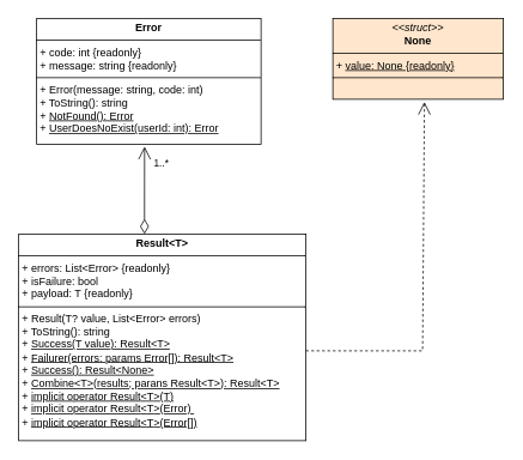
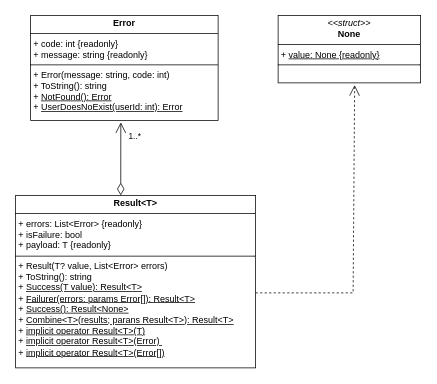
- <mxCell id="3" value="&lt;p style=&quot;margin:0px;margin-top:4px;text-align:center;&quot;&gt;&lt;i&gt;&amp;lt;&amp;lt;struct&amp;gt;&amp;gt;&lt;/i&gt;&lt;br&gt;&lt;b&gt;None&lt;/b&gt;&lt;/p&gt;&lt;hr size=&quot;1&quot; style=&quot;border-style:solid;&quot;&gt;&lt;p style=&quot;margin:0px;margin-left:4px;&quot;&gt;+ &lt;u&gt;value: None {readonly}&lt;/u&gt;&lt;br&gt;&lt;/p&gt;&lt;hr size=&quot;1&quot; style=&quot;border-style:solid;&quot;&gt;&lt;p style=&quot;margin:0px;margin-left:4px;&quot;&gt;&lt;br&gt;&lt;/p&gt;" style="verticalAlign=top;align=left;overflow=fill;html=1;whiteSpace=wrap;fillColor=#ffe6cc;" vertex="1" parent="1"><mxGeometry x="370" y="20" width="190" height="90" as="geometry" /></mxCell>
+ <mxCell id="3" value="&lt;p style=&quot;margin:0px;margin-top:4px;text-align:center;&quot;&gt;&lt;i&gt;&amp;lt;&amp;lt;struct&amp;gt;&amp;gt;&lt;/i&gt;&lt;br&gt;&lt;b&gt;None&lt;/b&gt;&lt;/p&gt;&lt;hr size=&quot;1&quot; style=&quot;border-style:solid;&quot;&gt;&lt;p style=&quot;margin:0px;margin-left:4px;&quot;&gt;+ &lt;u&gt;value: None {readonly}&lt;/u&gt;&lt;br&gt;&lt;/p&gt;&lt;hr size=&quot;1&quot; style=&quot;border-style:solid;&quot;&gt;&lt;p style=&quot;margin:0px;margin-left:4px;&quot;&gt;&lt;br&gt;&lt;/p&gt;" style="verticalAlign=top;align=left;overflow=fill;html=1;whiteSpace=wrap;" vertex="1" parent="1"><mxGeometry x="370" y="20" width="190" height="90" as="geometry" /></mxCell>
